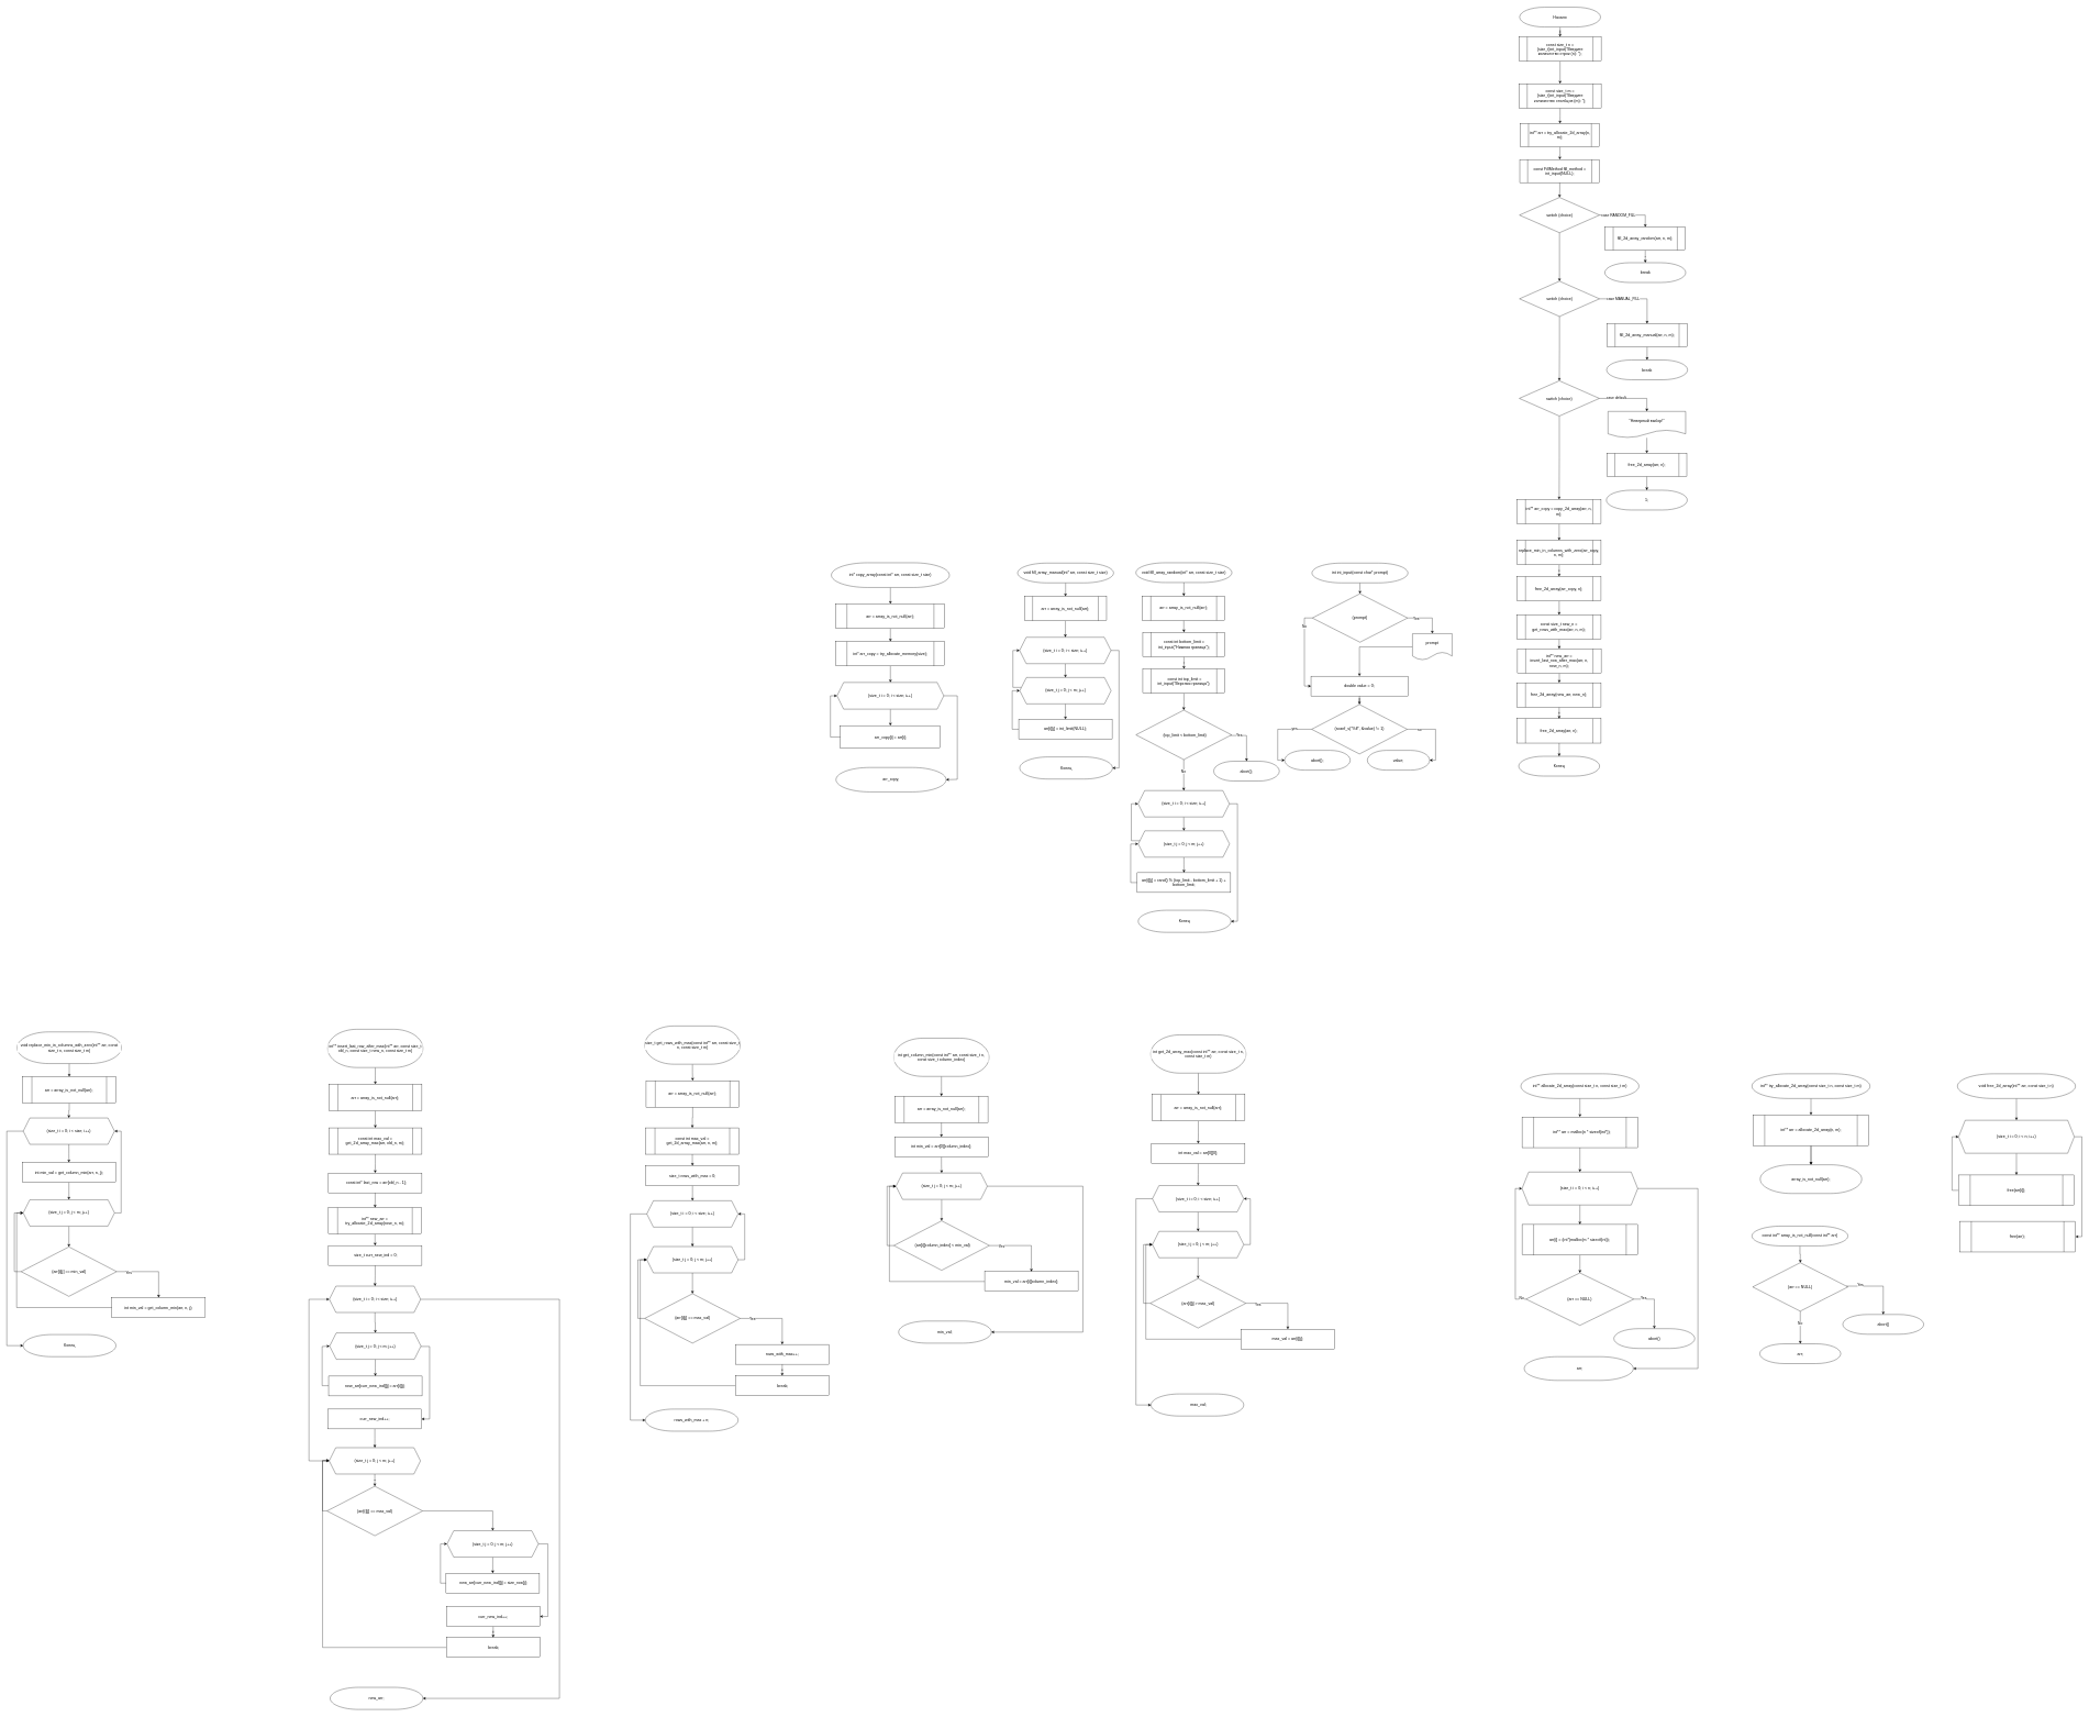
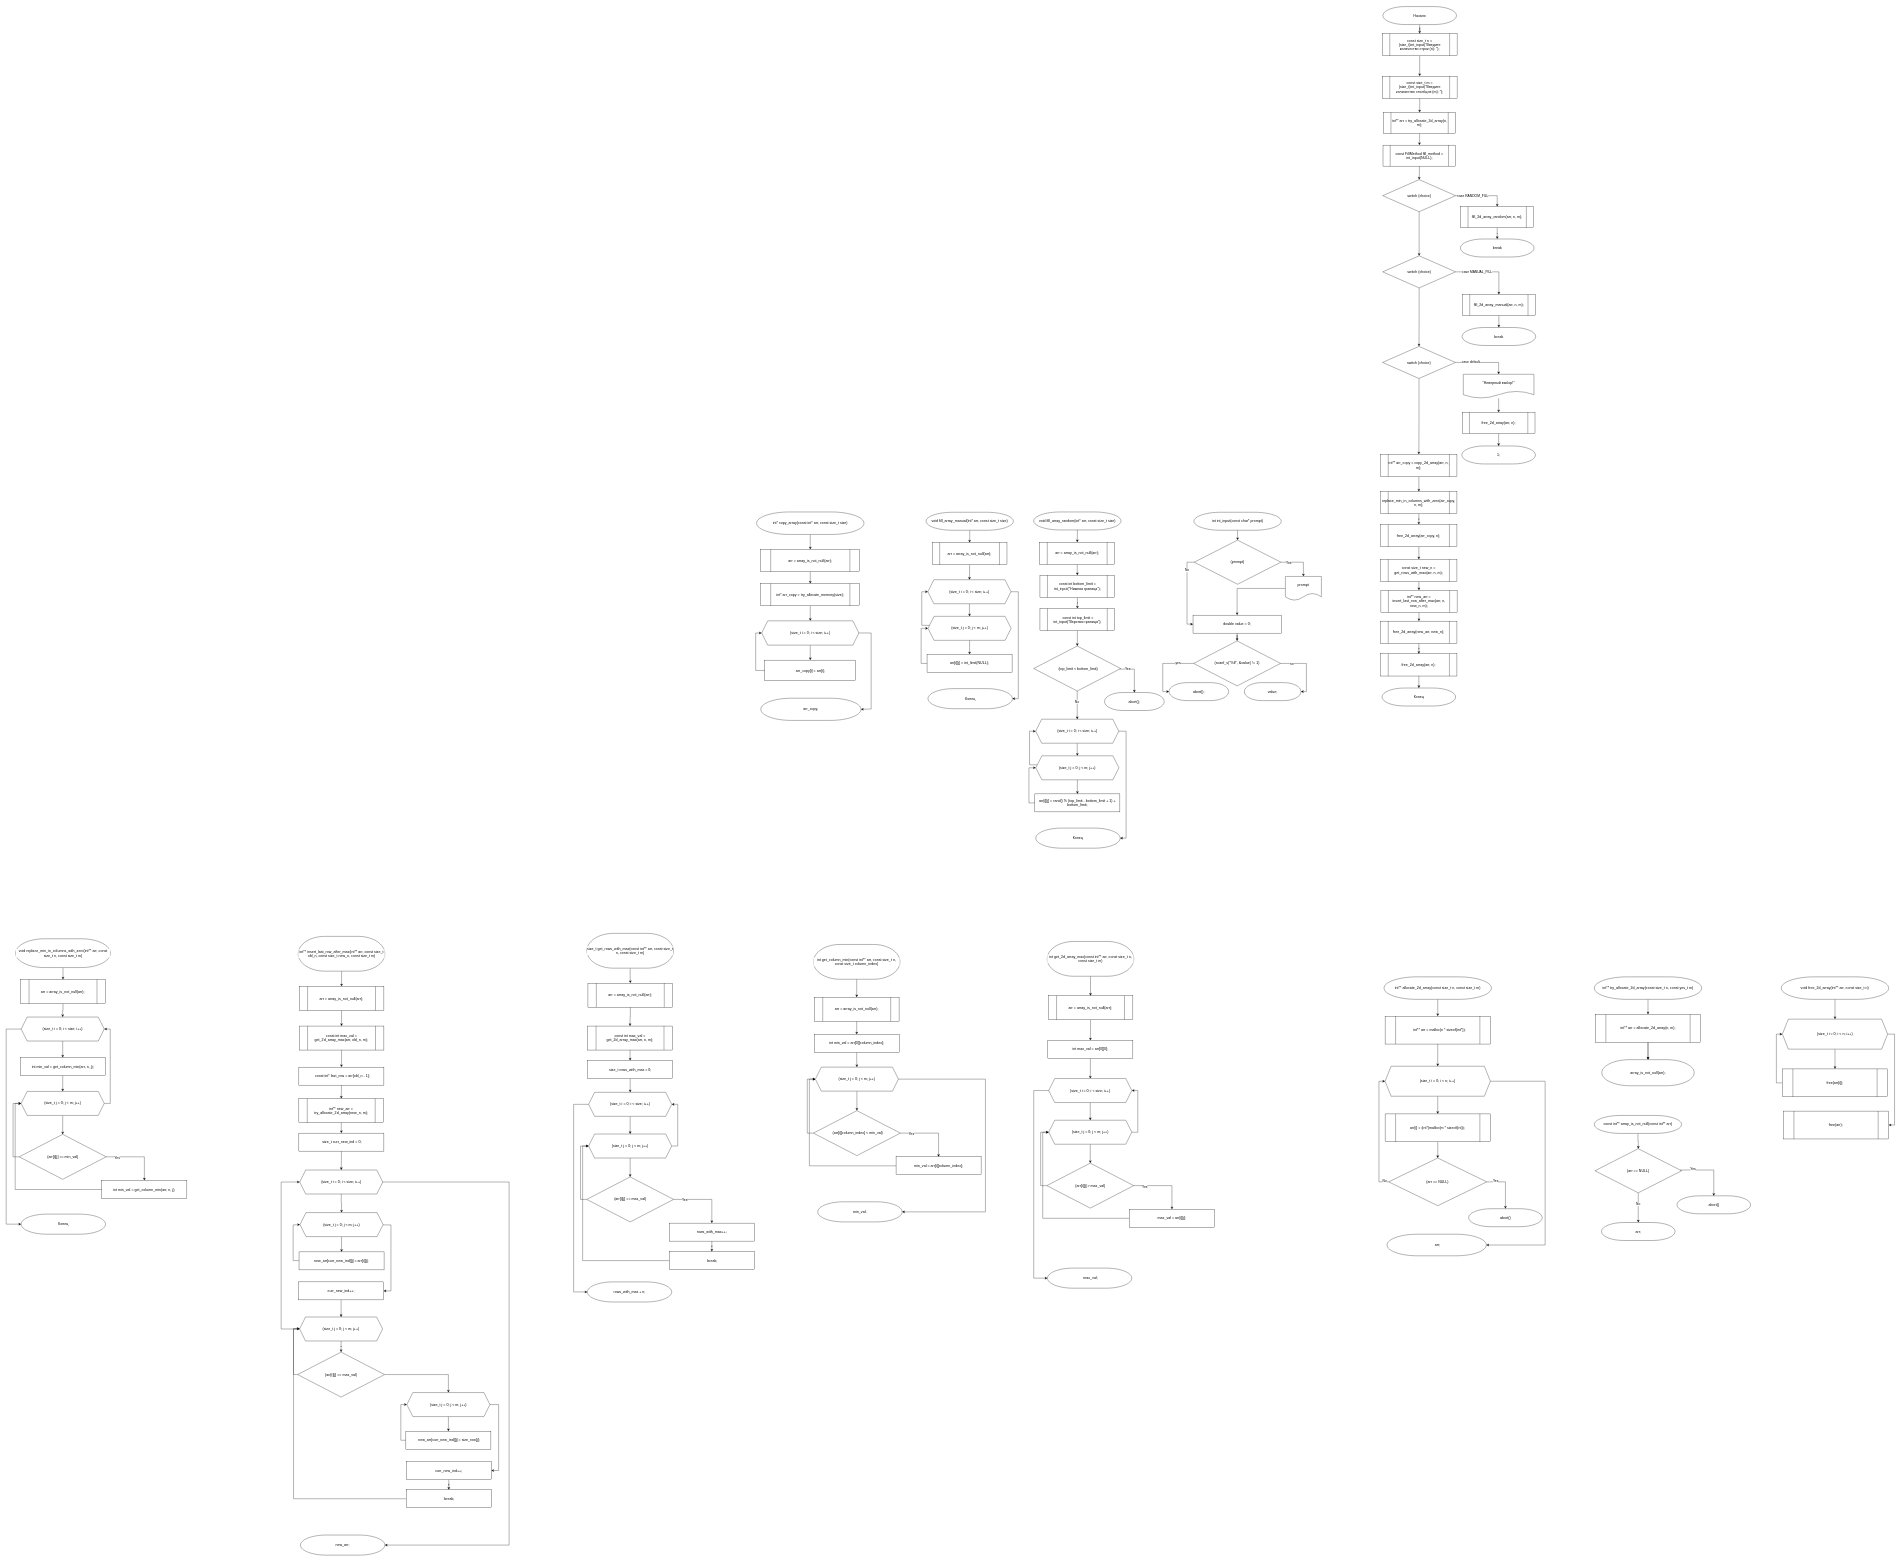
- <mxCell id="83" value="&lt;div style=&quot;background-color: rgb(255, 255, 255);&quot;&gt;&lt;pre style=&quot;&quot;&gt;&lt;font style=&quot;&quot;&gt;&lt;font face=&quot;Helvetica&quot;&gt;&lt;span style=&quot;white-space: normal;&quot;&gt;int** try_allocate_2d_array(const size_t n, const size_t m)&lt;/span&gt;&lt;/font&gt;&lt;font face=&quot;JetBrains Mono, monospace&quot; color=&quot;#202020&quot;&gt;&lt;br&gt;&lt;/font&gt;&lt;/font&gt;&lt;/pre&gt;&lt;/div&gt;" style="strokeWidth=1;html=1;shape=mxgraph.flowchart.terminator;whiteSpace=wrap;" parent="1" vertex="1"><mxGeometry x="5315" y="3255" width="358" height="75" as="geometry" /></mxCell>
+ <mxCell id="83" value="&lt;div style=&quot;background-color: rgb(255, 255, 255);&quot;&gt;&lt;pre style=&quot;&quot;&gt;&lt;font style=&quot;&quot;&gt;&lt;font face=&quot;Helvetica&quot;&gt;&lt;span style=&quot;white-space: normal;&quot;&gt;int** try_allocate_2d_array(const size_t n, const yes_t m)&lt;/span&gt;&lt;/font&gt;&lt;font face=&quot;JetBrains Mono, monospace&quot; color=&quot;#202020&quot;&gt;&lt;br&gt;&lt;/font&gt;&lt;/font&gt;&lt;/pre&gt;&lt;/div&gt;" style="strokeWidth=1;html=1;shape=mxgraph.flowchart.terminator;whiteSpace=wrap;" parent="1" vertex="1"><mxGeometry x="5315" y="3255" width="358" height="75" as="geometry" /></mxCell>
